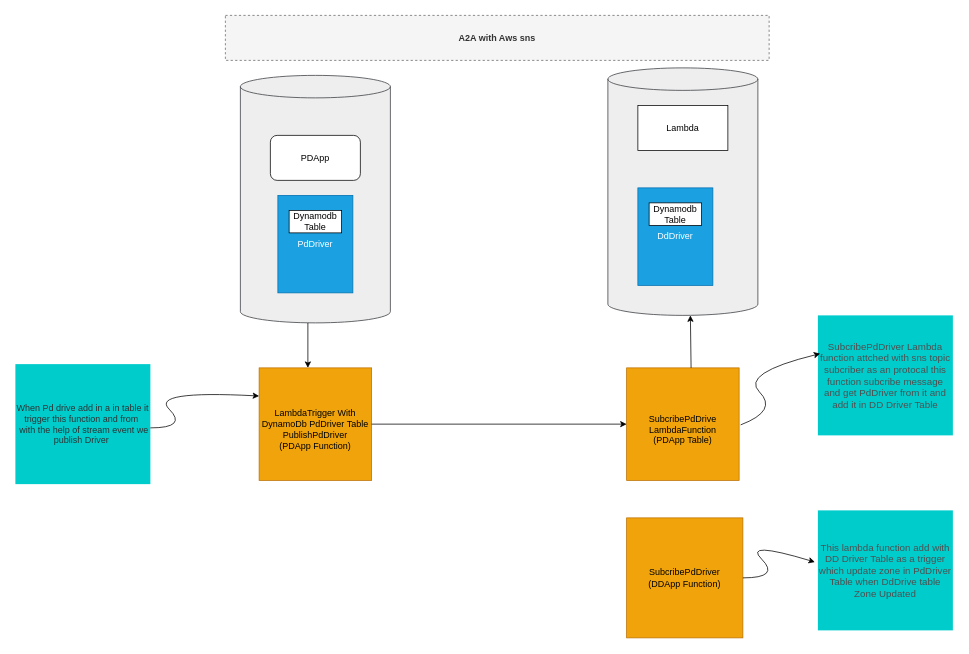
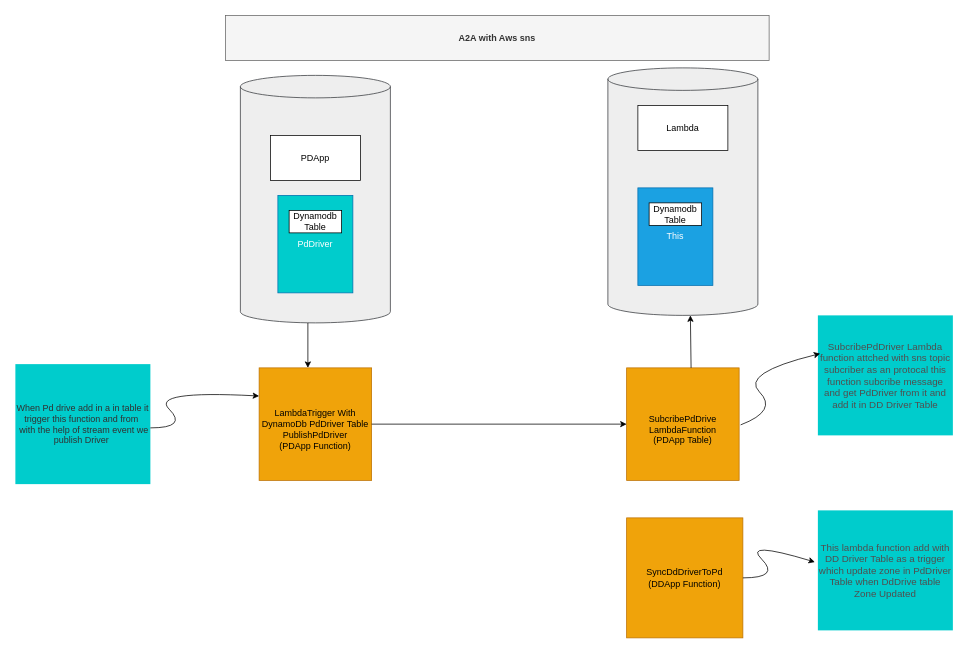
- <mxCell id="12" value="&lt;b&gt;A2A with Aws sns&lt;/b&gt;" style="rounded=0;whiteSpace=wrap;html=1;fillColor=#f5f5f5;strokeColor=#666666;fontColor=#333333;dashed=1;" parent="1" vertex="1"><mxGeometry x="300" y="20" width="725" height="60" as="geometry" /></mxCell>
+ <mxCell id="12" value="&lt;b&gt;A2A with Aws sns&lt;/b&gt;" style="rounded=0;whiteSpace=wrap;html=1;fillColor=#f5f5f5;strokeColor=#666666;fontColor=#333333;" parent="1" vertex="1"><mxGeometry x="300" y="20" width="725" height="60" as="geometry" /></mxCell>
- <mxCell id="4" value="PDApp" style="whiteSpace=wrap;html=1;rounded=1;" parent="1" vertex="1"><mxGeometry x="360" y="180" width="120" height="60" as="geometry" /></mxCell>
+ <mxCell id="4" value="PDApp" style="rounded=0;whiteSpace=wrap;html=1;" parent="1" vertex="1"><mxGeometry x="360" y="180" width="120" height="60" as="geometry" /></mxCell>
- <mxCell id="7" value="DdDriver" style="rounded=0;whiteSpace=wrap;html=1;fillColor=#1ba1e2;strokeColor=#006EAF;fontColor=#ffffff;" parent="1" vertex="1"><mxGeometry x="850" y="250" width="100" height="130" as="geometry" /></mxCell>
+ <mxCell id="7" value="This" style="rounded=0;whiteSpace=wrap;html=1;fillColor=#1ba1e2;strokeColor=#006EAF;fontColor=#ffffff;" parent="1" vertex="1"><mxGeometry x="850" y="250" width="100" height="130" as="geometry" /></mxCell>
- <mxCell id="5" value="PdDriver" style="rounded=0;whiteSpace=wrap;html=1;fillColor=#1ba1e2;strokeColor=#006EAF;fontColor=#ffffff;" parent="1" vertex="1"><mxGeometry x="370" y="260" width="100" height="130" as="geometry" /></mxCell>
+ <mxCell id="5" value="PdDriver" style="rounded=0;whiteSpace=wrap;html=1;fillColor=#00cccc;strokeColor=#006EAF;fontColor=#ffffff;" parent="1" vertex="1"><mxGeometry x="370" y="260" width="100" height="130" as="geometry" /></mxCell>
- <mxCell id="18" value="SubcribePdDriver&lt;br&gt;(DDApp Function)" style="rounded=0;whiteSpace=wrap;html=1;fillColor=#f0a30a;strokeColor=#BD7000;fontColor=#000000;" vertex="1" parent="1"><mxGeometry x="835" y="690" width="155" height="160" as="geometry" /></mxCell>
+ <mxCell id="18" value="SyncDdDriverToPd&lt;br&gt;(DDApp Function)" style="rounded=0;whiteSpace=wrap;html=1;fillColor=#f0a30a;strokeColor=#BD7000;fontColor=#000000;" vertex="1" parent="1"><mxGeometry x="835" y="690" width="155" height="160" as="geometry" /></mxCell>
